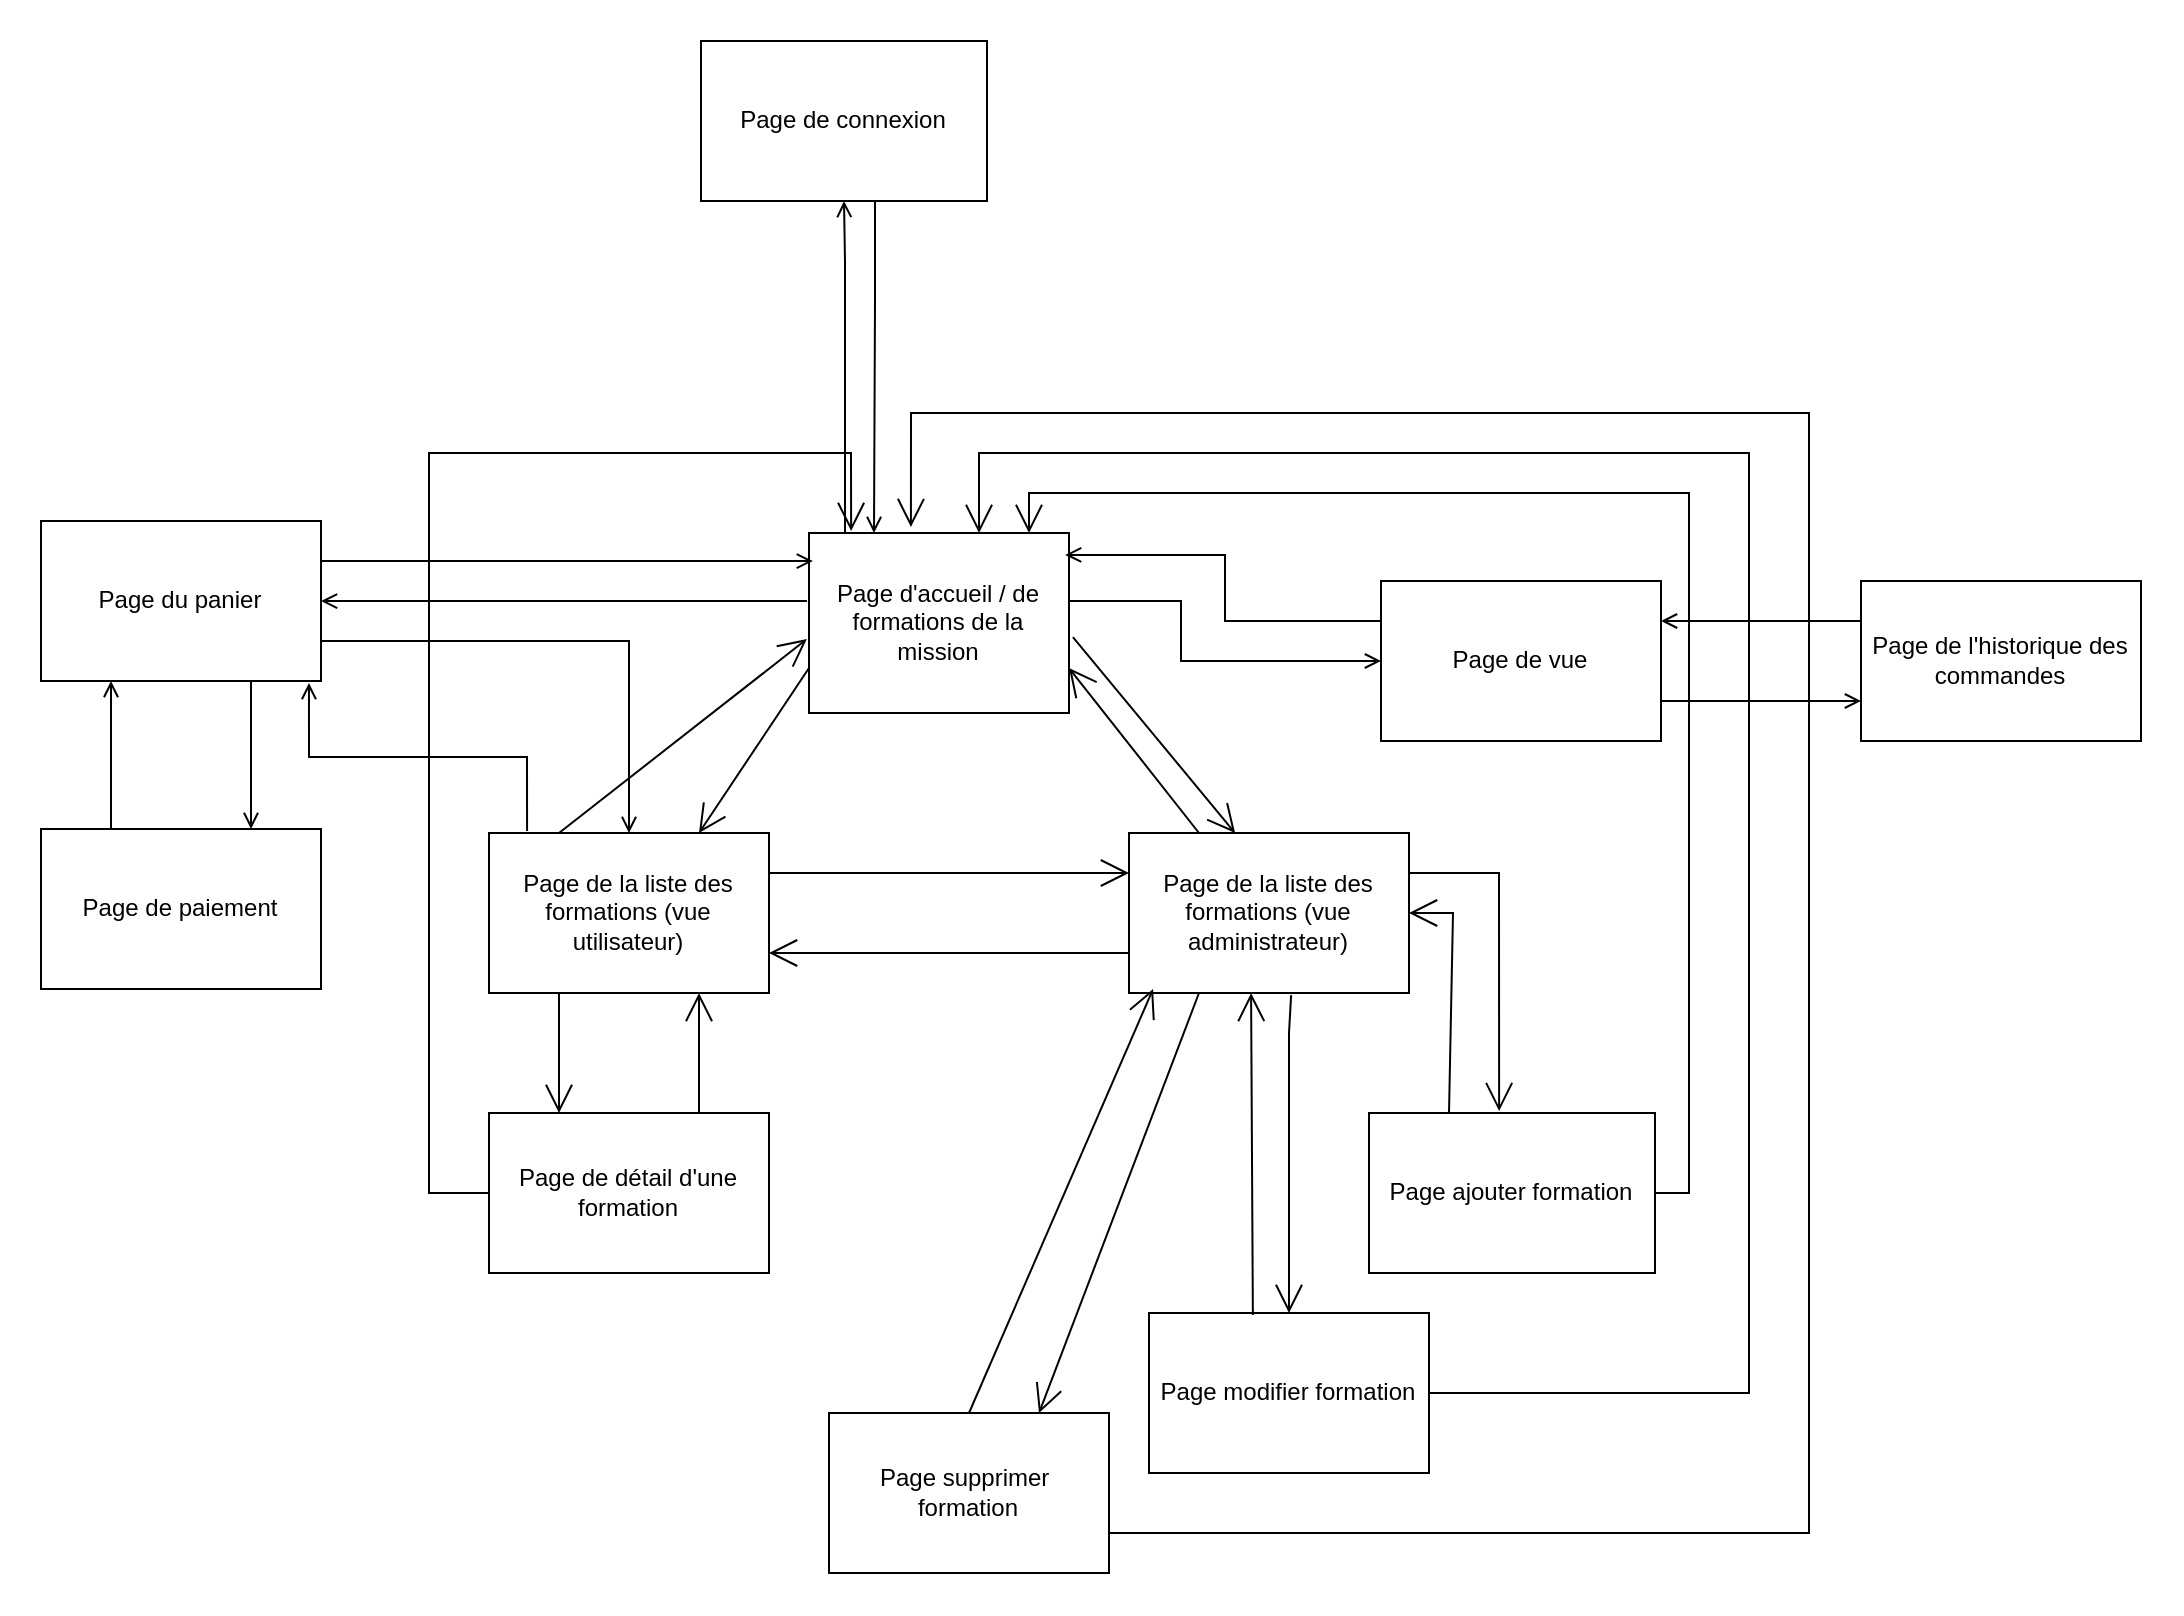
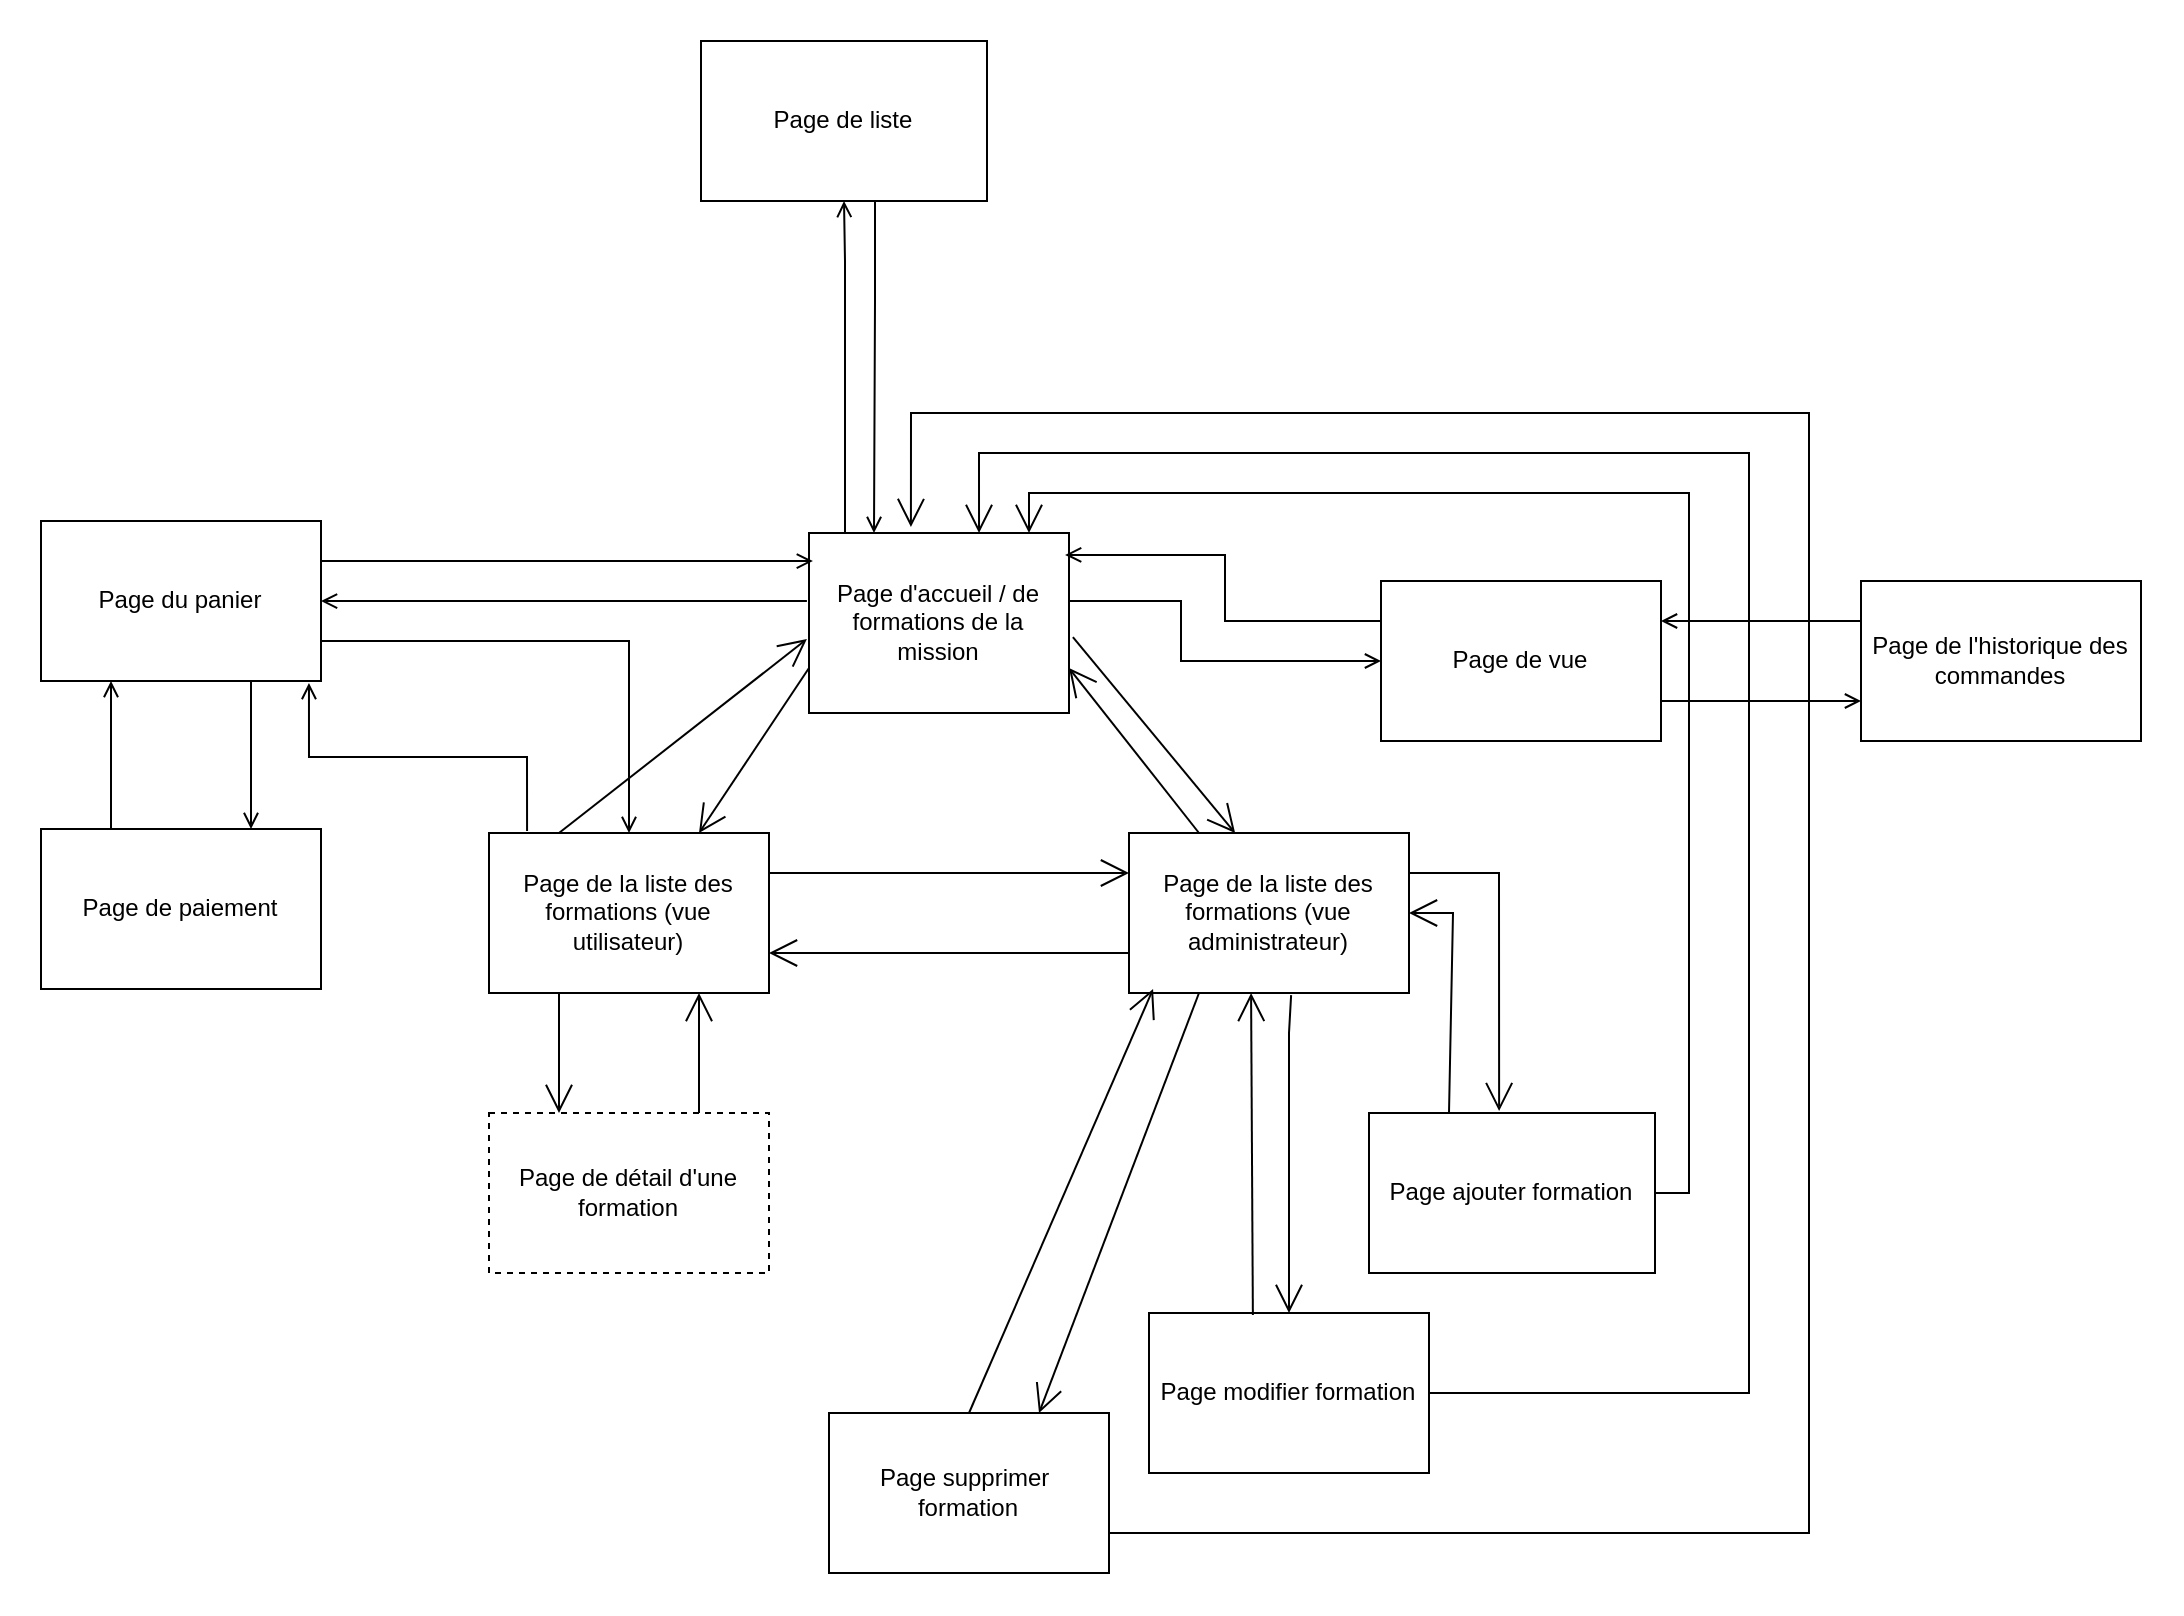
- <mxCell id="40" value="Page de connexion" style="html=1;whiteSpace=wrap;" parent="1" vertex="1"><mxGeometry x="350" y="20" width="143" height="80" as="geometry" /></mxCell>
+ <mxCell id="40" value="Page de liste" style="html=1;whiteSpace=wrap;" parent="1" vertex="1"><mxGeometry x="350" y="20" width="143" height="80" as="geometry" /></mxCell>
- <mxCell id="11" value="" style="endArrow=open;endFill=1;endSize=12;html=1;rounded=0;exitX=0;exitY=0.5;exitDx=0;exitDy=0;entryX=0.162;entryY=-0.011;entryDx=0;entryDy=0;entryPerimeter=0;" parent="1" source="7" target="5" edge="1"><mxGeometry width="160" relative="1" as="geometry"><mxPoint x="384" y="496" as="sourcePoint" /><mxPoint x="544" y="496" as="targetPoint" /><Array as="points"><mxPoint x="214" y="596" /><mxPoint x="214" y="226" /><mxPoint x="425" y="226" /></Array></mxGeometry></mxCell>
- <mxCell id="7" value="Page de détail d'une formation" style="html=1;whiteSpace=wrap;" parent="1" vertex="1"><mxGeometry x="244" y="556" width="140" height="80" as="geometry" /></mxCell>
+ <mxCell id="7" value="Page de détail d'une formation" style="html=1;whiteSpace=wrap;dashed=1;" parent="1" vertex="1"><mxGeometry x="244" y="556" width="140" height="80" as="geometry" /></mxCell>
